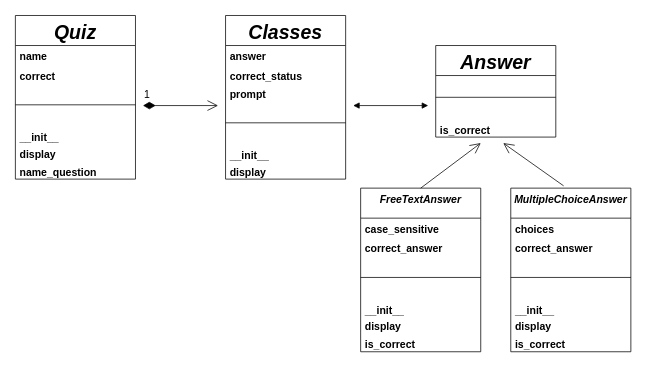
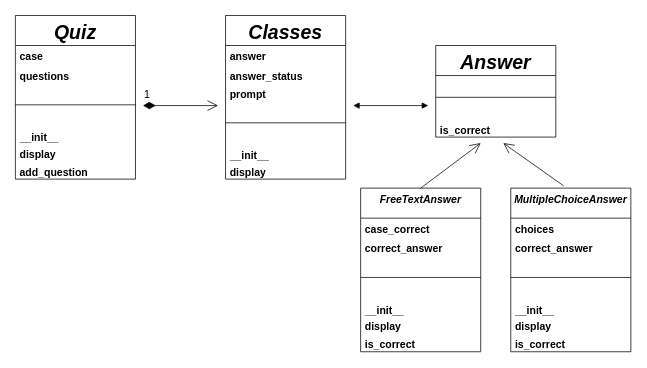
- <mxCell id="3" value="name" style="text;align=left;verticalAlign=top;spacingLeft=4;spacingRight=4;overflow=hidden;rotatable=0;points=[[0,0.5],[1,0.5]];portConstraint=eastwest;fontStyle=1;fontSize=14;" parent="2" vertex="1"><mxGeometry y="40" width="160" height="26" as="geometry" /></mxCell>
+ <mxCell id="3" value="case" style="text;align=left;verticalAlign=top;spacingLeft=4;spacingRight=4;overflow=hidden;rotatable=0;points=[[0,0.5],[1,0.5]];portConstraint=eastwest;fontStyle=1;fontSize=14;" parent="2" vertex="1"><mxGeometry y="40" width="160" height="26" as="geometry" /></mxCell>
- <mxCell id="4" value="correct" style="text;align=left;verticalAlign=top;spacingLeft=4;spacingRight=4;overflow=hidden;rotatable=0;points=[[0,0.5],[1,0.5]];portConstraint=eastwest;rounded=0;shadow=0;html=0;fontStyle=1;fontSize=14;" parent="2" vertex="1"><mxGeometry y="66" width="160" height="24" as="geometry" /></mxCell>
+ <mxCell id="4" value="questions" style="text;align=left;verticalAlign=top;spacingLeft=4;spacingRight=4;overflow=hidden;rotatable=0;points=[[0,0.5],[1,0.5]];portConstraint=eastwest;rounded=0;shadow=0;html=0;fontStyle=1;fontSize=14;" parent="2" vertex="1"><mxGeometry y="66" width="160" height="24" as="geometry" /></mxCell>
- <mxCell id="11" value="correct_status" style="text;align=left;verticalAlign=top;spacingLeft=4;spacingRight=4;overflow=hidden;rotatable=0;points=[[0,0.5],[1,0.5]];portConstraint=eastwest;rounded=0;shadow=0;html=0;fontStyle=1;fontSize=14;" vertex="1" parent="9"><mxGeometry y="66" width="160" height="24" as="geometry" /></mxCell>
+ <mxCell id="11" value="answer_status" style="text;align=left;verticalAlign=top;spacingLeft=4;spacingRight=4;overflow=hidden;rotatable=0;points=[[0,0.5],[1,0.5]];portConstraint=eastwest;rounded=0;shadow=0;html=0;fontStyle=1;fontSize=14;" vertex="1" parent="9"><mxGeometry y="66" width="160" height="24" as="geometry" /></mxCell>
- <mxCell id="8" value="name_question" style="text;align=left;verticalAlign=top;spacingLeft=4;spacingRight=4;overflow=hidden;rotatable=0;points=[[0,0.5],[1,0.5]];portConstraint=eastwest;rounded=0;shadow=0;html=0;fontStyle=1;fontSize=14;" vertex="1" parent="2"><mxGeometry y="194" width="160" height="24" as="geometry" /></mxCell>
+ <mxCell id="8" value="add_question" style="text;align=left;verticalAlign=top;spacingLeft=4;spacingRight=4;overflow=hidden;rotatable=0;points=[[0,0.5],[1,0.5]];portConstraint=eastwest;rounded=0;shadow=0;html=0;fontStyle=1;fontSize=14;" vertex="1" parent="2"><mxGeometry y="194" width="160" height="24" as="geometry" /></mxCell>
- <mxCell id="20" value="case_sensitive" style="text;align=left;verticalAlign=top;spacingLeft=4;spacingRight=4;overflow=hidden;rotatable=0;points=[[0,0.5],[1,0.5]];portConstraint=eastwest;fontStyle=1;fontSize=14;" vertex="1" parent="19"><mxGeometry y="40" width="160" height="26" as="geometry" /></mxCell>
+ <mxCell id="20" value="case_correct" style="text;align=left;verticalAlign=top;spacingLeft=4;spacingRight=4;overflow=hidden;rotatable=0;points=[[0,0.5],[1,0.5]];portConstraint=eastwest;fontStyle=1;fontSize=14;" vertex="1" parent="19"><mxGeometry y="40" width="160" height="26" as="geometry" /></mxCell>
